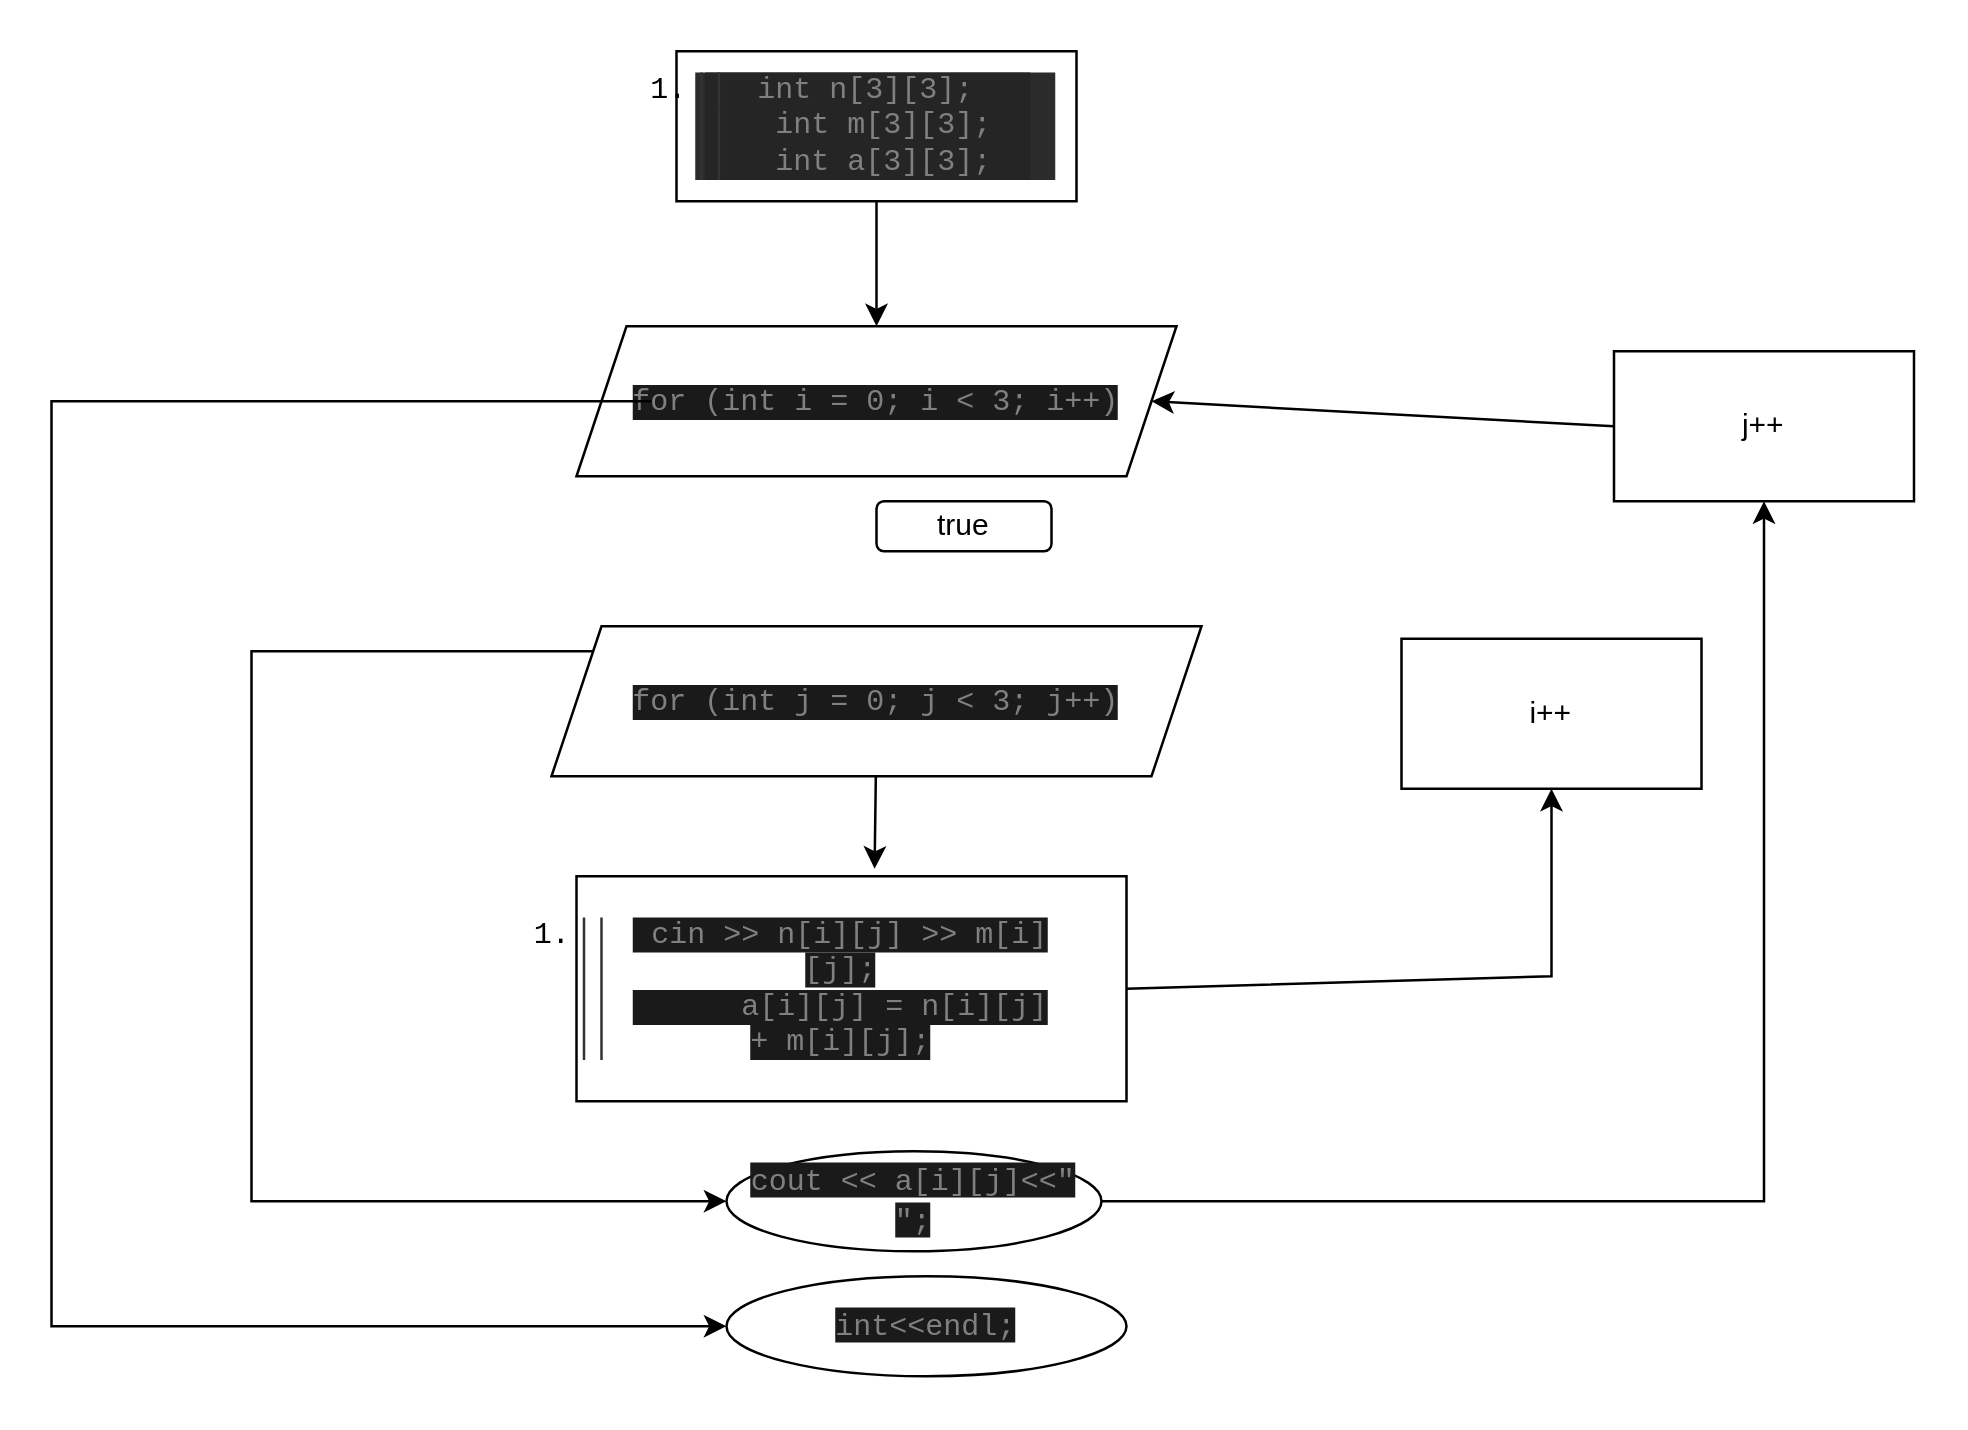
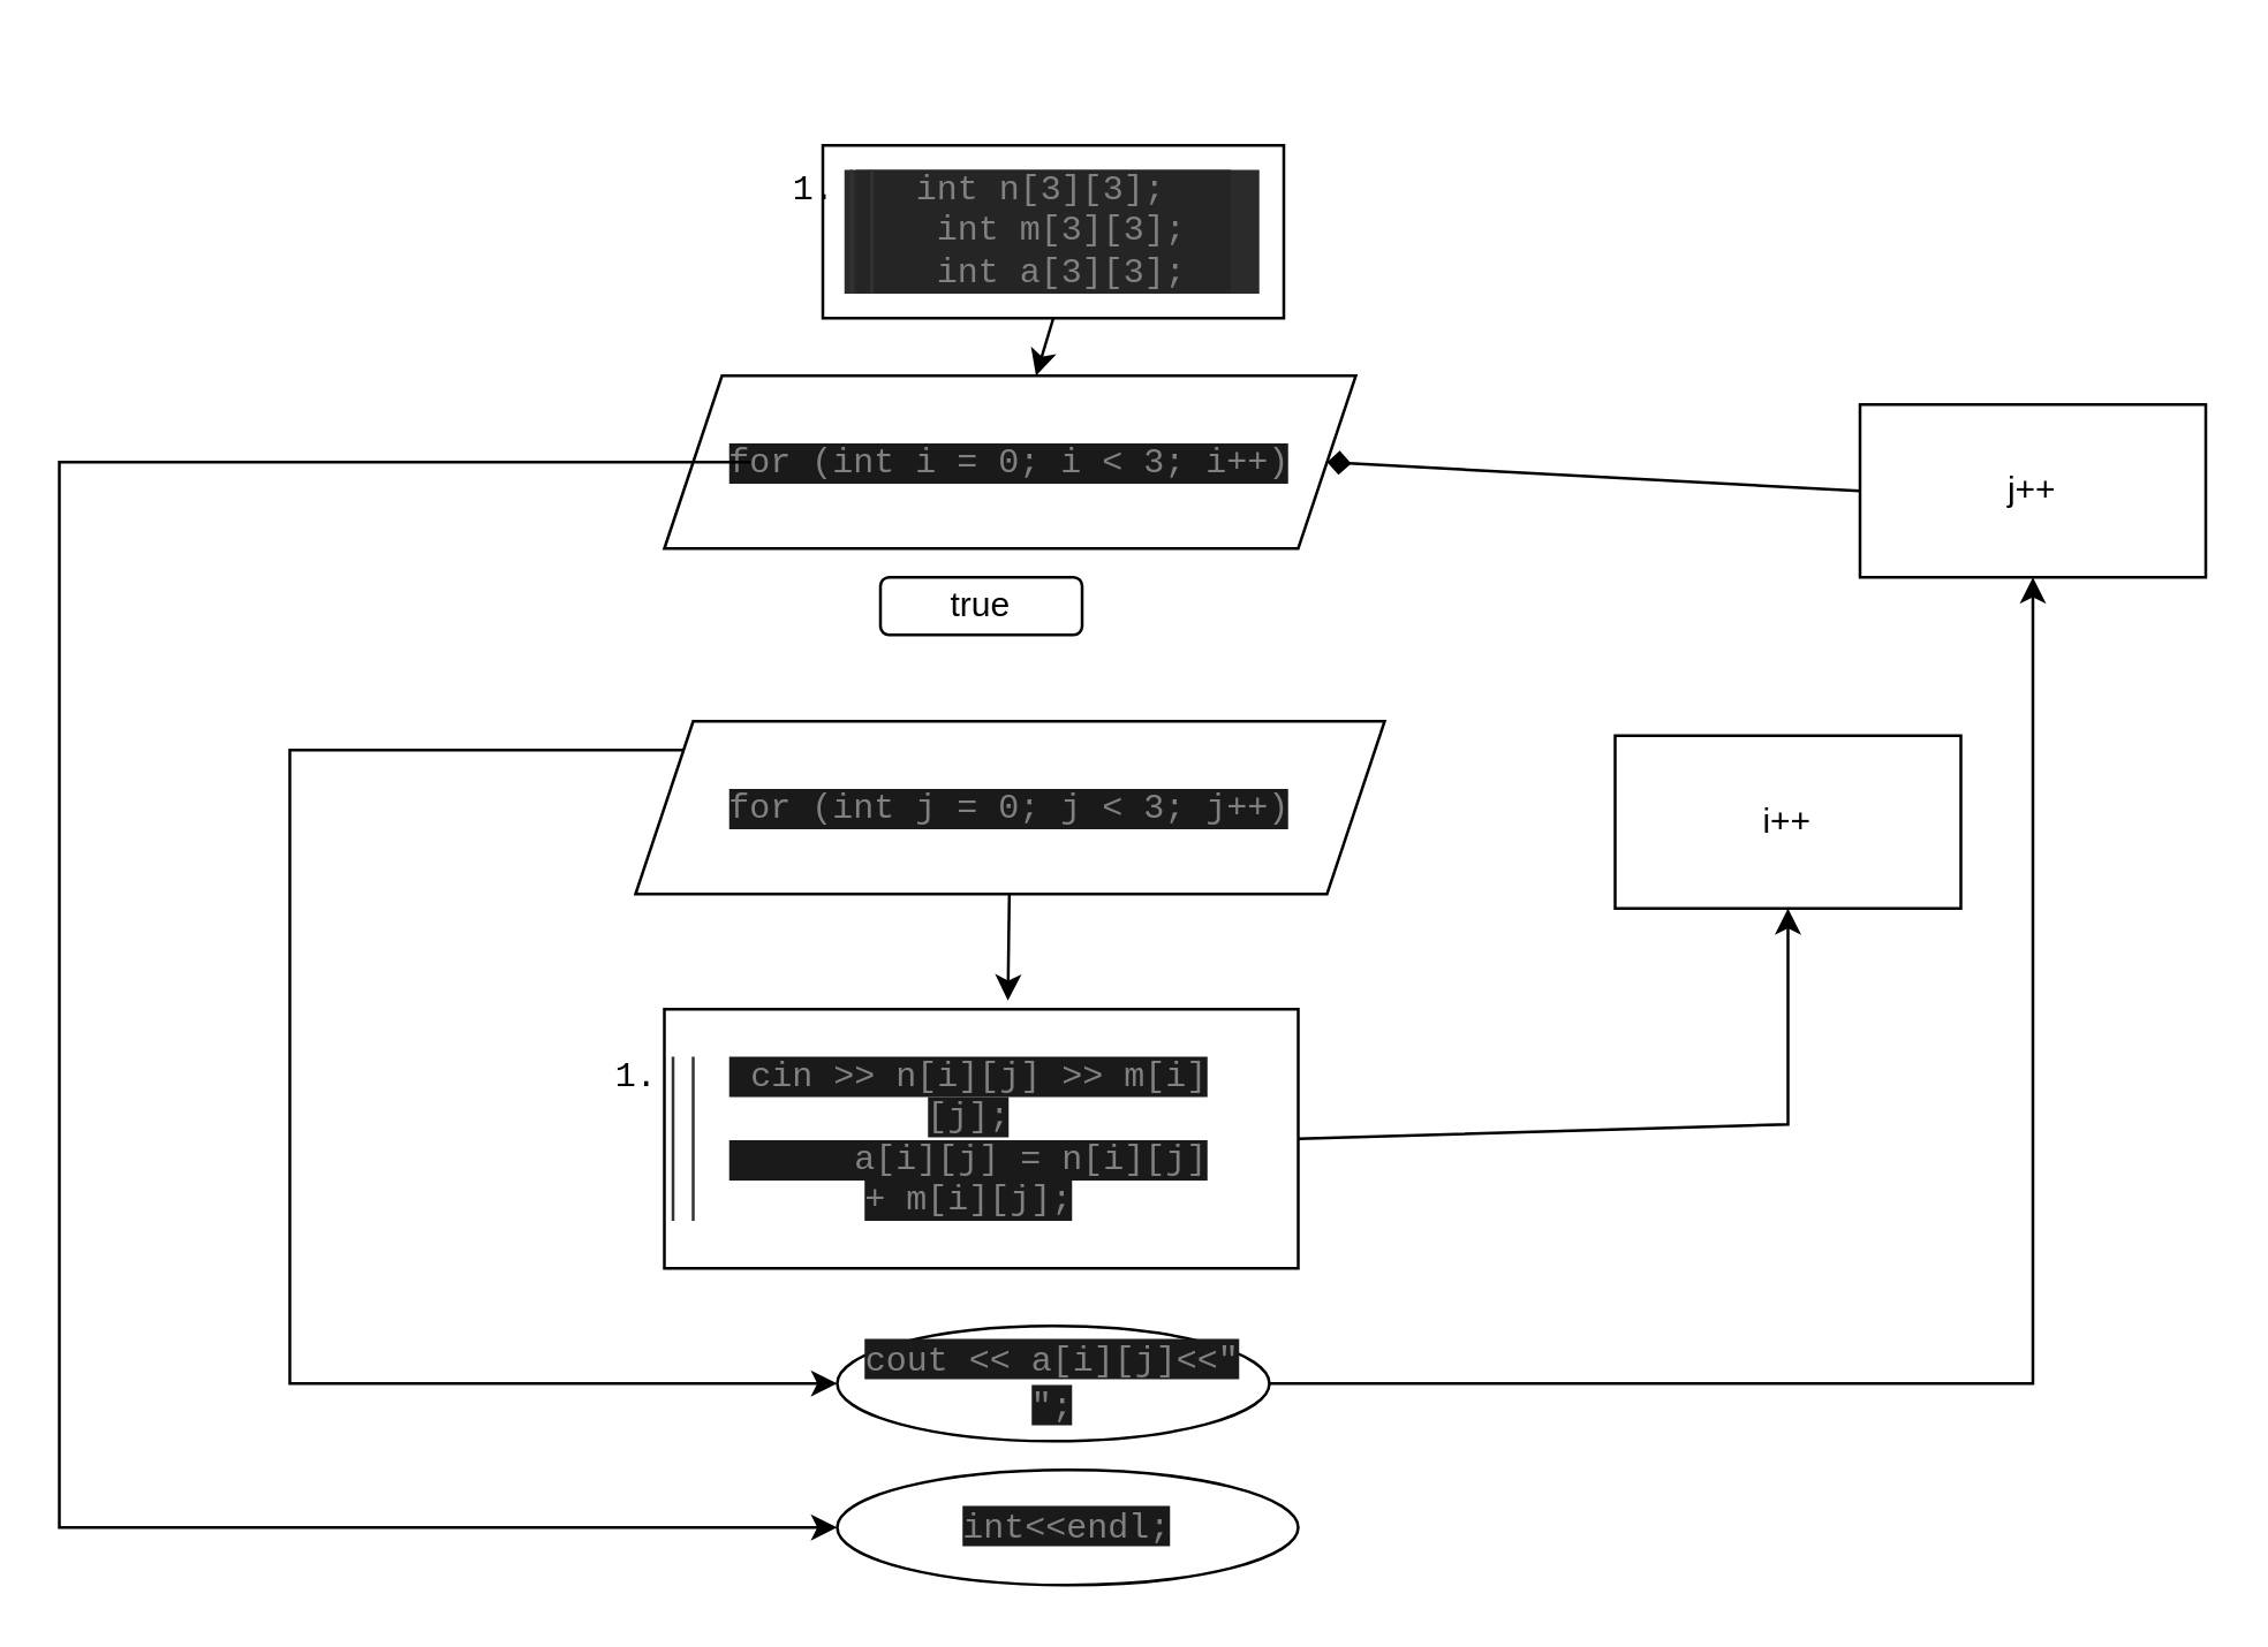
- <mxCell id="2" value="&lt;ol class=&quot;cpp&quot; style=&quot;box-sizing: border-box ; padding: 0px 10px ; vertical-align: baseline ; font-family: &amp;#34;consolas&amp;#34; , &amp;#34;menlo&amp;#34; , &amp;#34;monaco&amp;#34; , &amp;#34;lucida console&amp;#34; , &amp;#34;liberation mono&amp;#34; , &amp;#34;dejavu sans mono&amp;#34; , &amp;#34;bitstream vera sans mono&amp;#34; , monospace , serif ; margin: 0px ; background: rgb(43 , 43 , 43)&quot;&gt;&lt;li class=&quot;li1&quot; style=&quot;box-sizing: border-box ; margin: 0px 0px 0px -6px ; padding: 0px ; vertical-align: baseline ; list-style-type: decimal ; background: rgb(37 , 37 , 37)&quot;&gt;&lt;div class=&quot;de1&quot; style=&quot;box-sizing: border-box ; margin: 0px 0px 0px -2px ; padding: 0px 8px ; vertical-align: top ; border-left: 1px solid rgb(51 , 51 , 51) ; position: relative&quot;&gt;&lt;div class=&quot;de1&quot; style=&quot;box-sizing: border-box ; margin: 0px 0px 0px -2px ; padding: 0px 8px ; vertical-align: top ; border-left: 1px solid rgb(51 , 51 , 51) ; position: relative&quot;&gt;&lt;font color=&quot;#808080&quot;&gt;int n[3][3];&lt;/font&gt;&lt;/div&gt;&lt;div class=&quot;de1&quot; style=&quot;box-sizing: border-box ; margin: 0px 0px 0px -2px ; padding: 0px 8px ; vertical-align: top ; border-left: 1px solid rgb(51 , 51 , 51) ; position: relative&quot;&gt;&lt;font color=&quot;#808080&quot;&gt;&amp;nbsp; int m[3][3];&lt;/font&gt;&lt;/div&gt;&lt;div class=&quot;de1&quot; style=&quot;box-sizing: border-box ; margin: 0px 0px 0px -2px ; padding: 0px 8px ; vertical-align: top ; border-left: 1px solid rgb(51 , 51 , 51) ; position: relative&quot;&gt;&lt;font color=&quot;#808080&quot;&gt;&amp;nbsp; int a[3][3];&lt;/font&gt;&lt;/div&gt;&lt;/div&gt;&lt;/li&gt;&lt;/ol&gt;" style="rounded=0;whiteSpace=wrap;html=1;" parent="1" vertex="1"><mxGeometry x="270" y="20" width="160" height="60" as="geometry" /></mxCell>
+ <mxCell id="2" value="&lt;ol class=&quot;cpp&quot; style=&quot;box-sizing: border-box ; padding: 0px 10px ; vertical-align: baseline ; font-family: &amp;#34;consolas&amp;#34; , &amp;#34;menlo&amp;#34; , &amp;#34;monaco&amp;#34; , &amp;#34;lucida console&amp;#34; , &amp;#34;liberation mono&amp;#34; , &amp;#34;dejavu sans mono&amp;#34; , &amp;#34;bitstream vera sans mono&amp;#34; , monospace , serif ; margin: 0px ; background: rgb(43 , 43 , 43)&quot;&gt;&lt;li class=&quot;li1&quot; style=&quot;box-sizing: border-box ; margin: 0px 0px 0px -6px ; padding: 0px ; vertical-align: baseline ; list-style-type: decimal ; background: rgb(37 , 37 , 37)&quot;&gt;&lt;div class=&quot;de1&quot; style=&quot;box-sizing: border-box ; margin: 0px 0px 0px -2px ; padding: 0px 8px ; vertical-align: top ; border-left: 1px solid rgb(51 , 51 , 51) ; position: relative&quot;&gt;&lt;div class=&quot;de1&quot; style=&quot;box-sizing: border-box ; margin: 0px 0px 0px -2px ; padding: 0px 8px ; vertical-align: top ; border-left: 1px solid rgb(51 , 51 , 51) ; position: relative&quot;&gt;&lt;font color=&quot;#808080&quot;&gt;int n[3][3];&lt;/font&gt;&lt;/div&gt;&lt;div class=&quot;de1&quot; style=&quot;box-sizing: border-box ; margin: 0px 0px 0px -2px ; padding: 0px 8px ; vertical-align: top ; border-left: 1px solid rgb(51 , 51 , 51) ; position: relative&quot;&gt;&lt;font color=&quot;#808080&quot;&gt;&amp;nbsp; int m[3][3];&lt;/font&gt;&lt;/div&gt;&lt;div class=&quot;de1&quot; style=&quot;box-sizing: border-box ; margin: 0px 0px 0px -2px ; padding: 0px 8px ; vertical-align: top ; border-left: 1px solid rgb(51 , 51 , 51) ; position: relative&quot;&gt;&lt;font color=&quot;#808080&quot;&gt;&amp;nbsp; int a[3][3];&lt;/font&gt;&lt;/div&gt;&lt;/div&gt;&lt;/li&gt;&lt;/ol&gt;" style="rounded=0;whiteSpace=wrap;html=1;" parent="1" vertex="1"><mxGeometry x="285" y="50" width="160" height="60" as="geometry" /></mxCell>
- <mxCell id="16" value="" style="endArrow=classic;html=1;rounded=0;exitX=0;exitY=0.5;exitDx=0;exitDy=0;entryX=1;entryY=0.5;entryDx=0;entryDy=0;" parent="1" source="15" target="3" edge="1"><mxGeometry width="50" height="50" relative="1" as="geometry"><mxPoint x="340" y="350" as="sourcePoint" /><mxPoint x="390" y="300" as="targetPoint" /></mxGeometry></mxCell>
+ <mxCell id="16" value="" style="endArrow=diamond;html=1;rounded=0;exitX=0;exitY=0.5;exitDx=0;exitDy=0;entryX=1;entryY=0.5;entryDx=0;entryDy=0;" parent="1" source="15" target="3" edge="1"><mxGeometry width="50" height="50" relative="1" as="geometry"><mxPoint x="340" y="350" as="sourcePoint" /><mxPoint x="390" y="300" as="targetPoint" /></mxGeometry></mxCell>
- <mxCell id="5" value="true" style="rounded=1;whiteSpace=wrap;html=1;" parent="1" vertex="1"><mxGeometry x="350" y="200" width="70" height="20" as="geometry" /></mxCell>
+ <mxCell id="5" value="true" style="rounded=1;whiteSpace=wrap;html=1;" parent="1" vertex="1"><mxGeometry x="305" y="200" width="70" height="20" as="geometry" /></mxCell>
